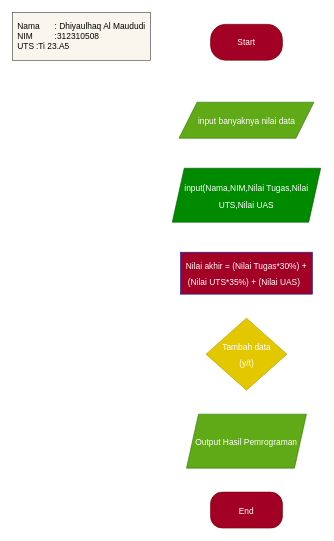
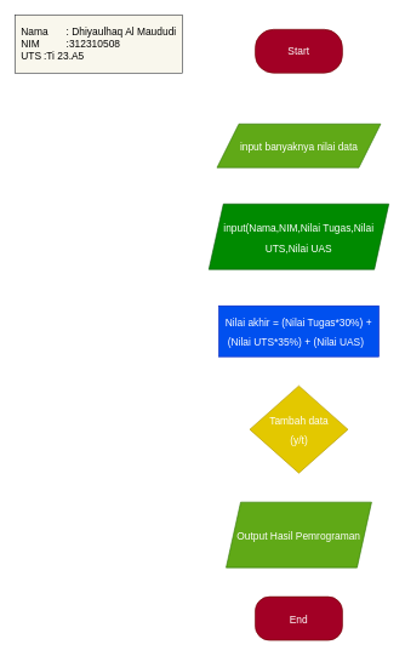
- <mxCell id="9" value="&lt;font style=&quot;font-size: 14px;&quot;&gt;Nilai akhir = (Nilai Tugas*30%) + (Nilai UTS*35%) + (Nilai UAS)&amp;nbsp;&amp;nbsp;&lt;/font&gt;" style="whiteSpace=wrap;html=1;fontSize=22;align=center;fillColor=#a20025;fontColor=#ffffff;strokeColor=#001DBC;" parent="1" vertex="1"><mxGeometry x="300" y="420" width="220" height="70" as="geometry" /></mxCell>
+ <mxCell id="9" value="&lt;font style=&quot;font-size: 14px;&quot;&gt;Nilai akhir = (Nilai Tugas*30%) + (Nilai UTS*35%) + (Nilai UAS)&amp;nbsp;&amp;nbsp;&lt;/font&gt;" style="whiteSpace=wrap;html=1;fontSize=22;align=center;fillColor=#0050ef;fontColor=#ffffff;strokeColor=#001DBC;" parent="1" vertex="1"><mxGeometry x="300" y="420" width="220" height="70" as="geometry" /></mxCell>
